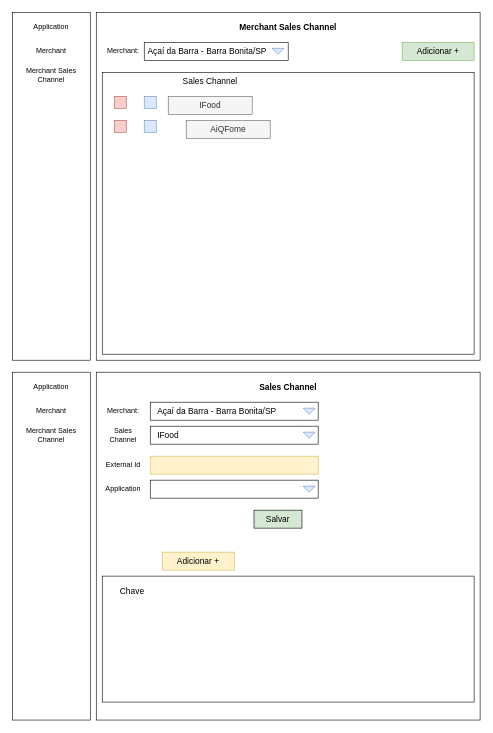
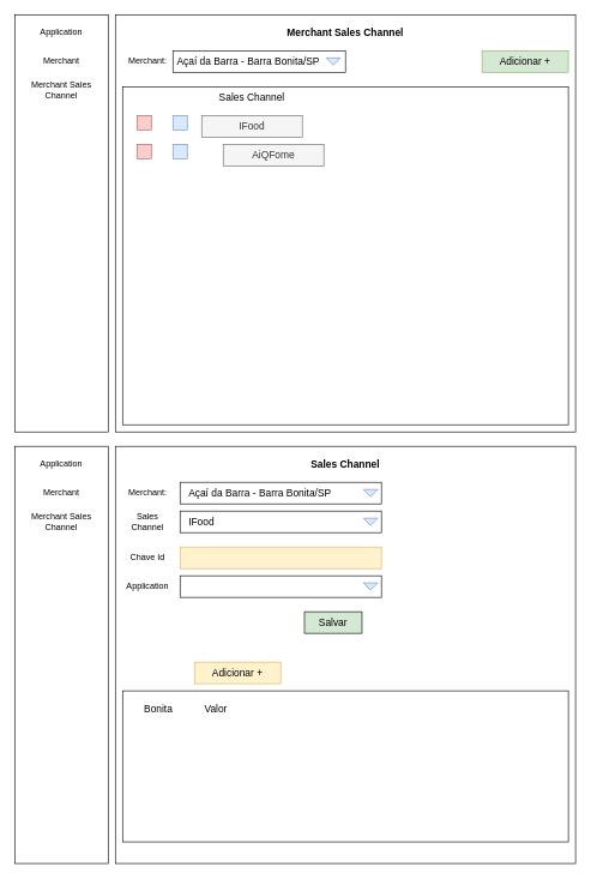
- <mxCell id="28" value="External Id" style="text;html=1;strokeColor=none;fillColor=none;align=center;verticalAlign=middle;whiteSpace=wrap;rounded=0;" vertex="1" parent="1"><mxGeometry x="170" y="760" width="70" height="30" as="geometry" /></mxCell>
+ <mxCell id="28" value="Chave Id" style="text;html=1;strokeColor=none;fillColor=none;align=center;verticalAlign=middle;whiteSpace=wrap;rounded=0;" vertex="1" parent="1"><mxGeometry x="170" y="760" width="70" height="30" as="geometry" /></mxCell>
- <mxCell id="35" value="Chave" style="text;html=1;strokeColor=none;fillColor=none;align=center;verticalAlign=middle;whiteSpace=wrap;rounded=0;fontSize=14;" vertex="1" parent="1"><mxGeometry x="190" y="970" width="60" height="30" as="geometry" /></mxCell>
+ <mxCell id="35" value="Bonita" style="text;html=1;strokeColor=none;fillColor=none;align=center;verticalAlign=middle;whiteSpace=wrap;rounded=0;fontSize=14;" vertex="1" parent="1"><mxGeometry x="190" y="970" width="60" height="30" as="geometry" /></mxCell>
+ <mxCell id="36" value="Valor" style="text;html=1;strokeColor=none;fillColor=none;align=center;verticalAlign=middle;whiteSpace=wrap;rounded=0;fontSize=14;" vertex="1" parent="1"><mxGeometry x="270" y="970" width="60" height="30" as="geometry" /></mxCell>
